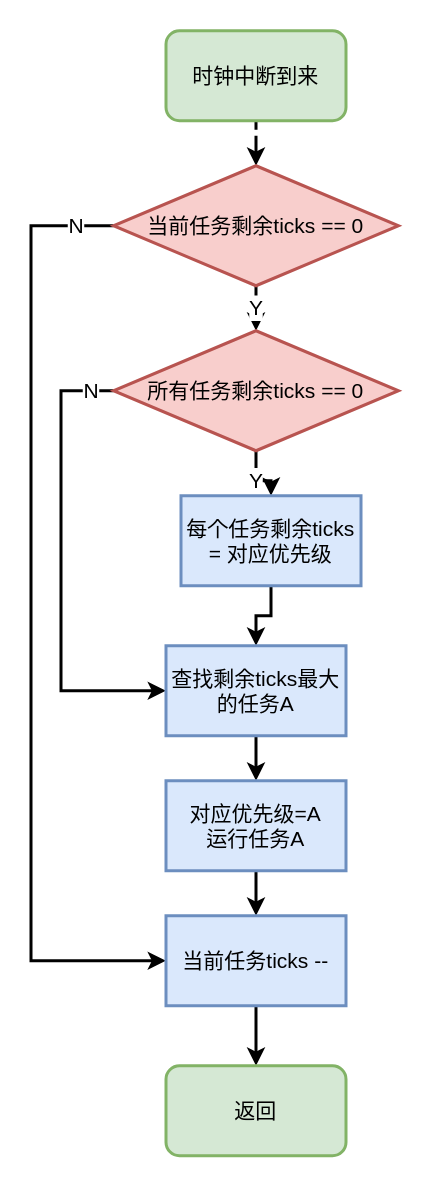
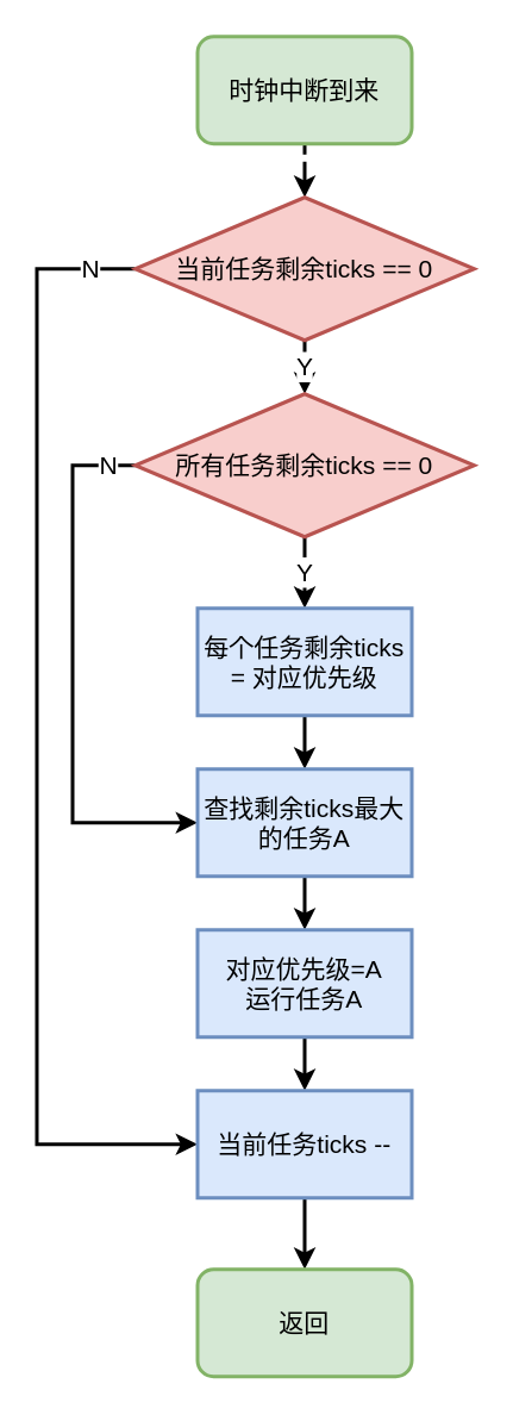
- <mxCell id="11" value="每个任务剩余ticks = 对应优先级" style="rounded=0;whiteSpace=wrap;html=1;fontSize=14;strokeWidth=2;fillColor=#dae8fc;strokeColor=#6c8ebf;" vertex="1" parent="1"><mxGeometry x="120" y="330" width="120" height="60" as="geometry" /></mxCell>
+ <mxCell id="11" value="每个任务剩余ticks = 对应优先级" style="rounded=0;whiteSpace=wrap;html=1;fontSize=14;strokeWidth=2;fillColor=#dae8fc;strokeColor=#6c8ebf;" vertex="1" parent="1"><mxGeometry x="110" y="340" width="120" height="60" as="geometry" /></mxCell>
